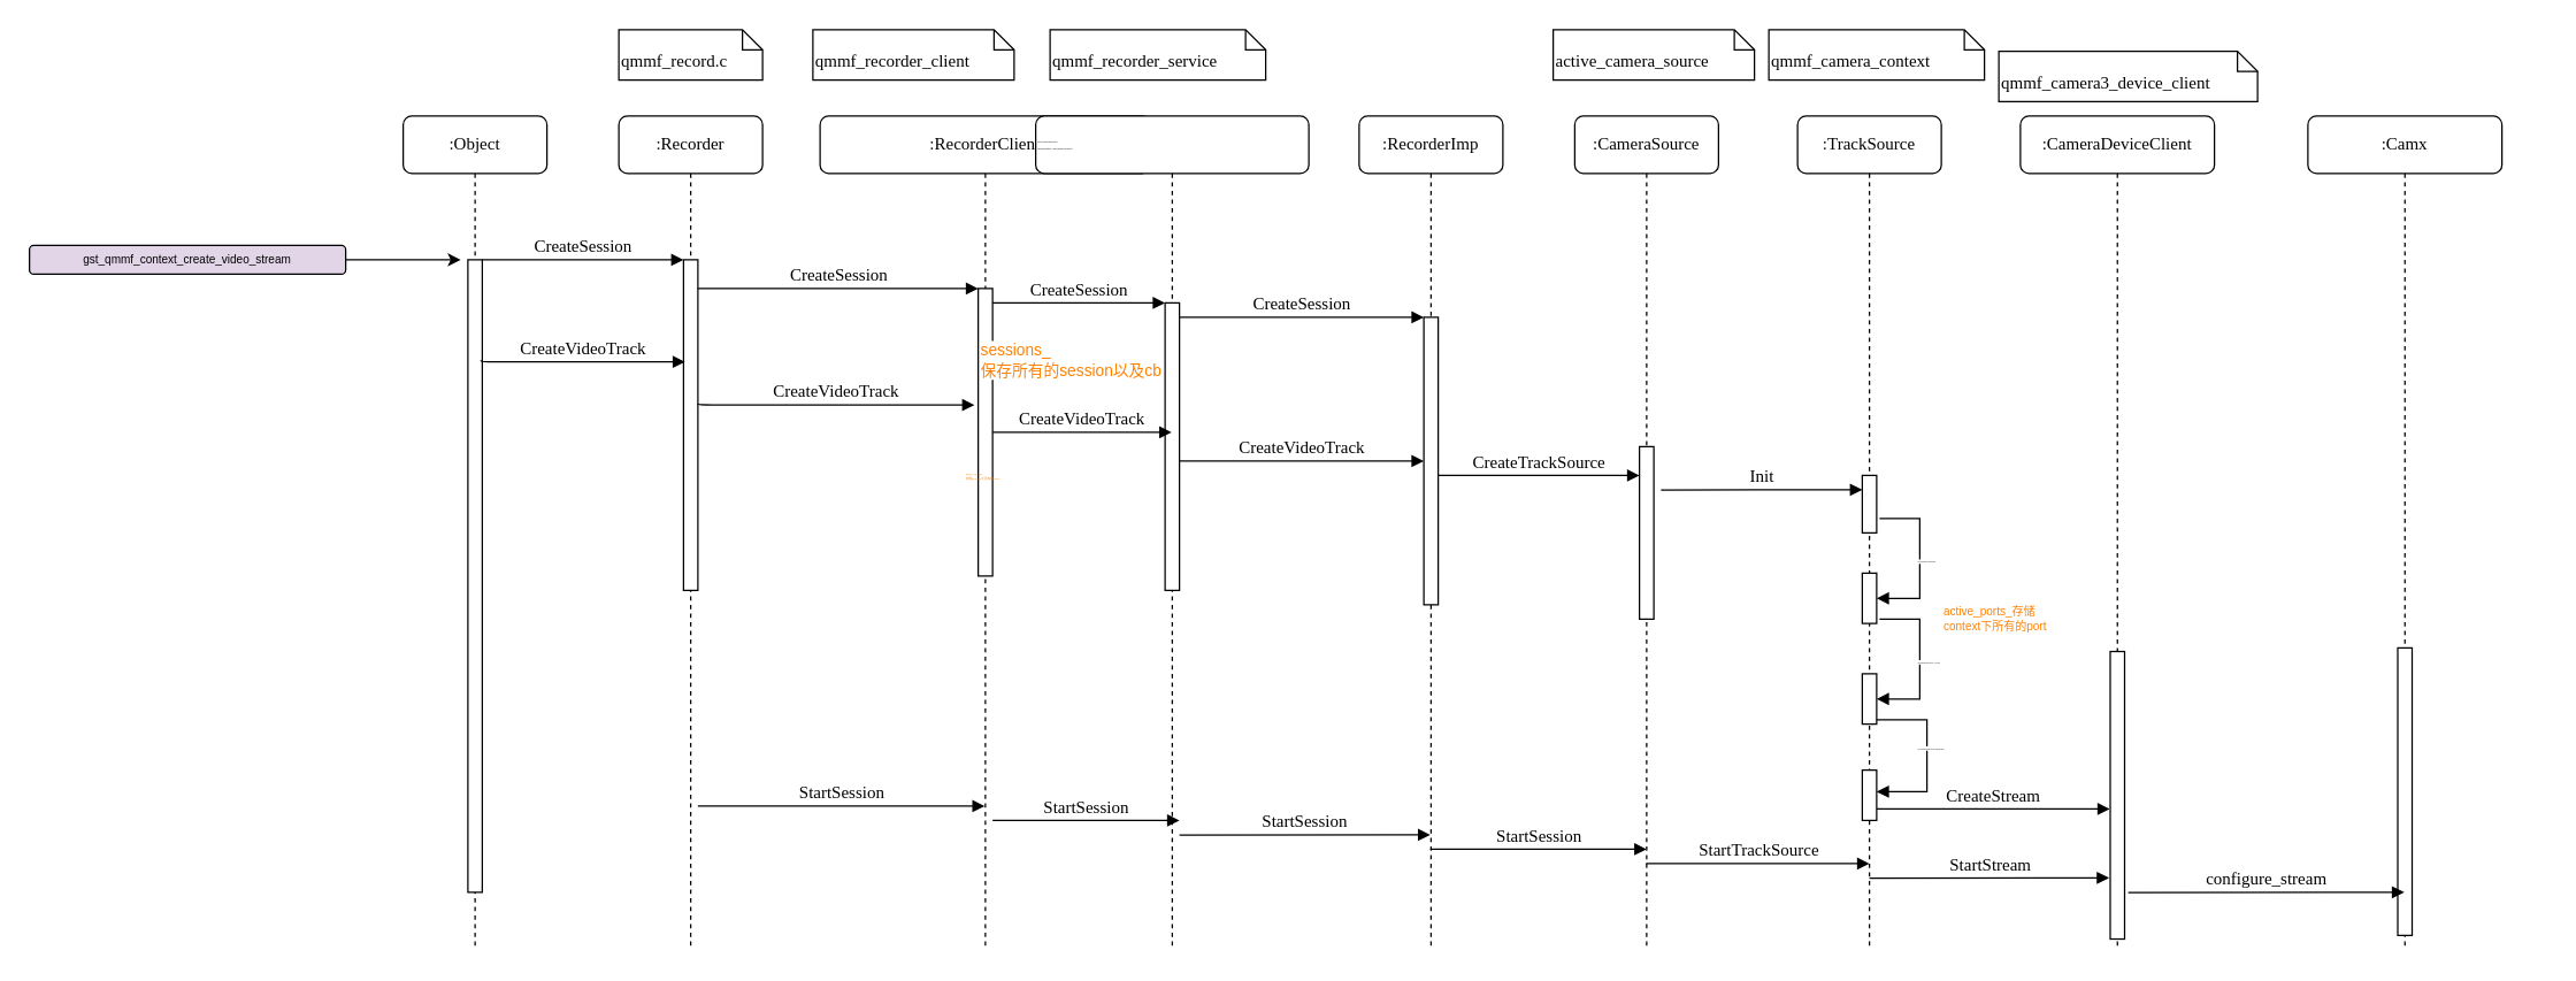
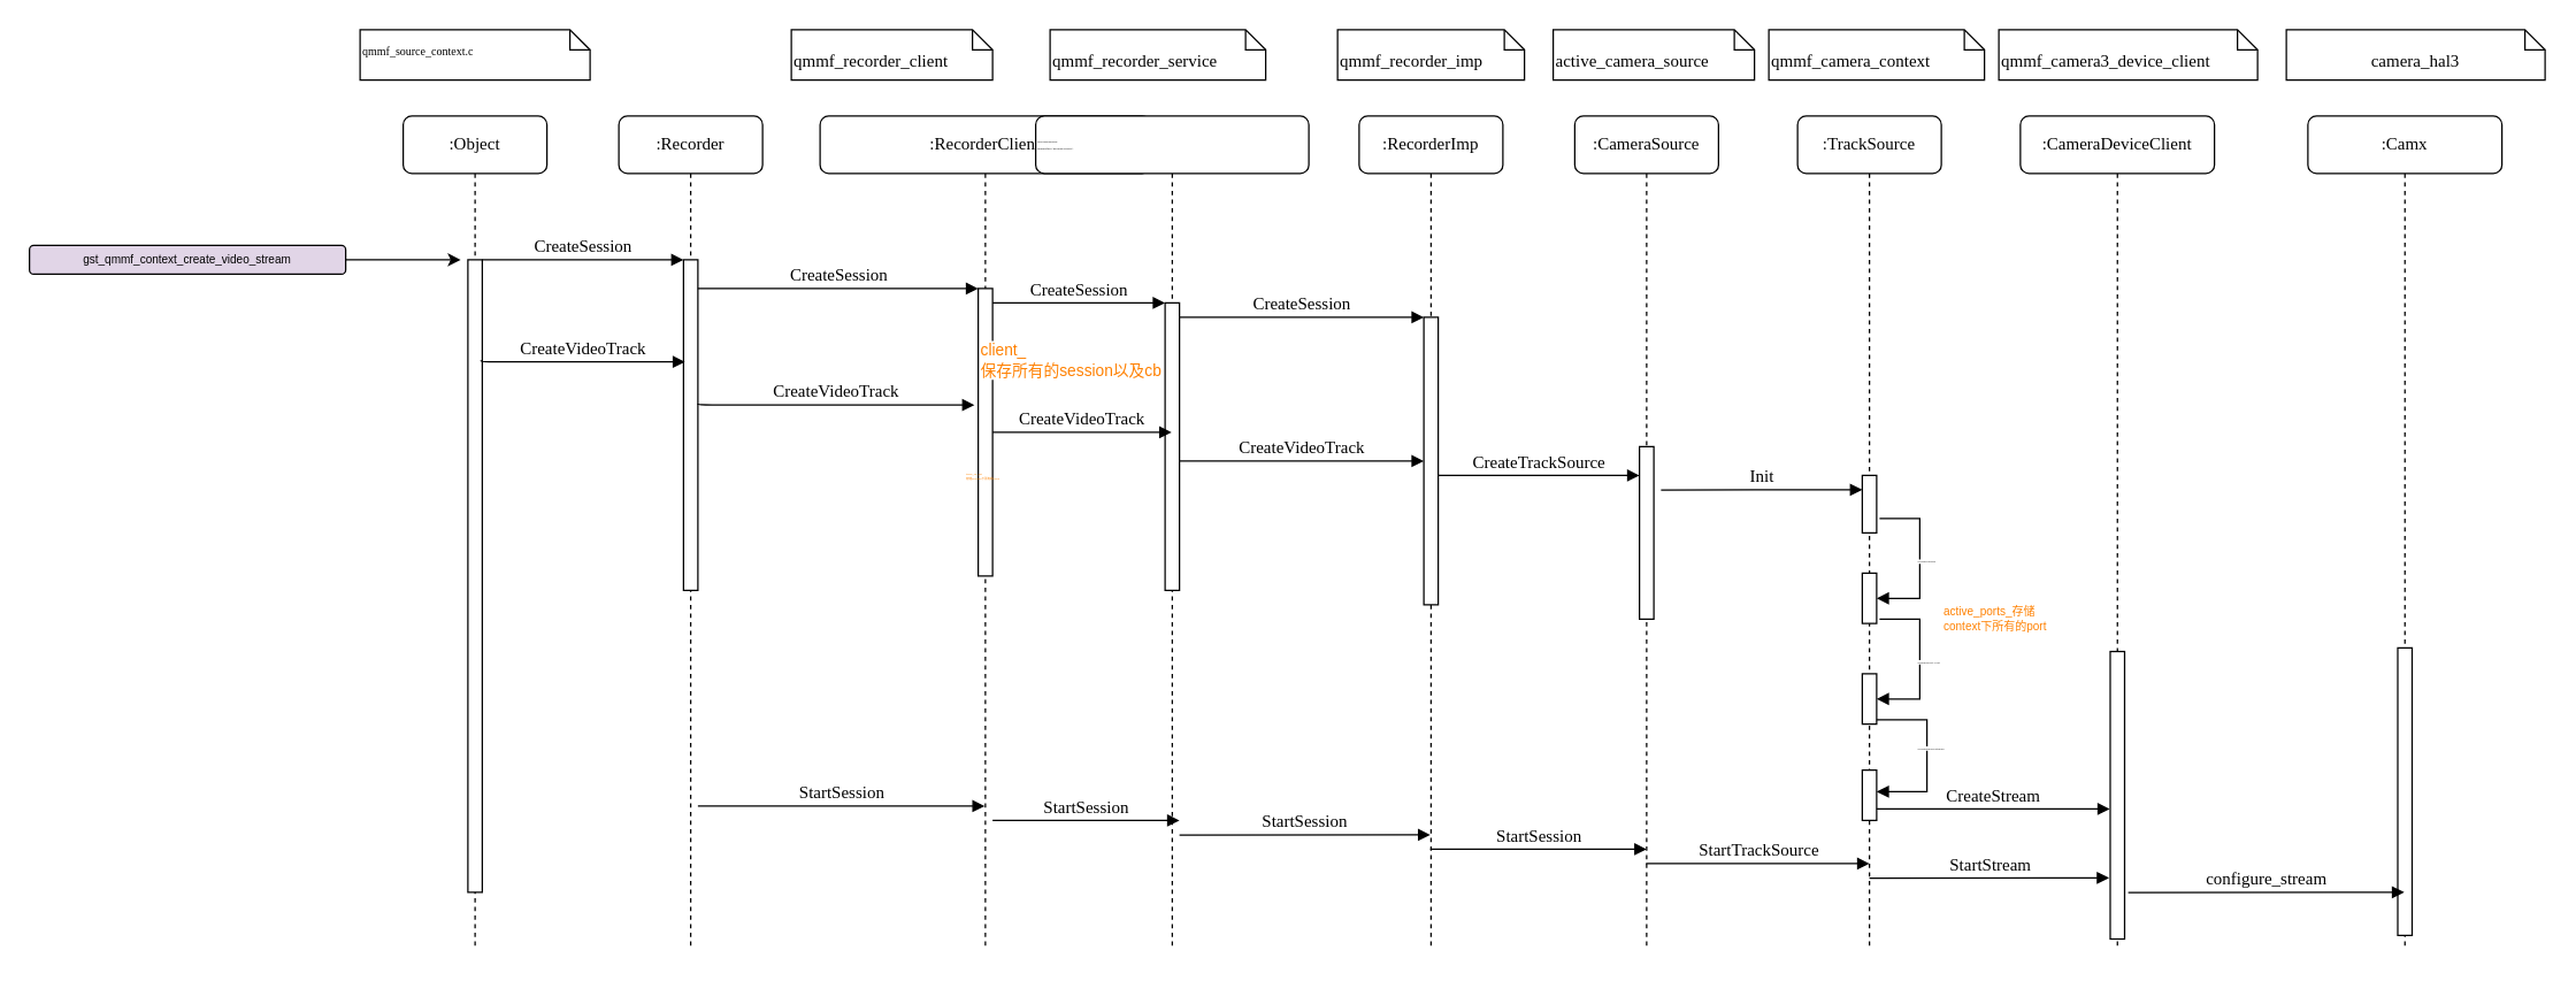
+ <mxCell id="21" value="&lt;br&gt;qmmf_source_context.c" style="shape=note;whiteSpace=wrap;html=1;size=14;verticalAlign=top;align=left;spacingTop=-6;rounded=0;shadow=0;comic=0;labelBackgroundColor=none;strokeWidth=1;fontFamily=Verdana;fontSize=8;" parent="1" vertex="1"><mxGeometry x="250" y="20" width="160" height="35" as="geometry" /></mxCell>
- <mxCell id="22" value="&lt;br&gt;qmmf_record.c" style="shape=note;whiteSpace=wrap;html=1;size=14;verticalAlign=top;align=left;spacingTop=-6;rounded=0;shadow=0;comic=0;labelBackgroundColor=none;strokeWidth=1;fontFamily=Verdana;fontSize=12" parent="1" vertex="1"><mxGeometry x="430" y="20" width="100" height="35" as="geometry" /></mxCell>
- <mxCell id="23" value="&lt;br&gt;qmmf_recorder_client" style="shape=note;whiteSpace=wrap;html=1;size=14;verticalAlign=top;align=left;spacingTop=-6;rounded=0;shadow=0;comic=0;labelBackgroundColor=none;strokeWidth=1;fontFamily=Verdana;fontSize=12" parent="1" vertex="1"><mxGeometry x="565" y="20" width="140" height="35" as="geometry" /></mxCell>
+ <mxCell id="23" value="&lt;br&gt;qmmf_recorder_client" style="shape=note;whiteSpace=wrap;html=1;size=14;verticalAlign=top;align=left;spacingTop=-6;rounded=0;shadow=0;comic=0;labelBackgroundColor=none;strokeWidth=1;fontFamily=Verdana;fontSize=12" parent="1" vertex="1"><mxGeometry x="550" y="20" width="140" height="35" as="geometry" /></mxCell>
+ <mxCell id="24" value="&lt;br&gt;qmmf_recorder_imp" style="shape=note;whiteSpace=wrap;html=1;size=14;verticalAlign=top;align=left;spacingTop=-6;rounded=0;shadow=0;comic=0;labelBackgroundColor=none;strokeWidth=1;fontFamily=Verdana;fontSize=12" parent="1" vertex="1"><mxGeometry x="930" y="20" width="130" height="35" as="geometry" /></mxCell>
+ <mxCell id="49" value="&lt;br&gt;camera_hal3" style="shape=note;whiteSpace=wrap;html=1;size=14;verticalAlign=top;align=center;spacingTop=-6;rounded=0;shadow=0;comic=0;labelBackgroundColor=none;strokeWidth=1;fontFamily=Verdana;fontSize=12" parent="1" vertex="1"><mxGeometry x="1590" y="20" width="180" height="35" as="geometry" /></mxCell>
- <mxCell id="46" value="&lt;br&gt;qmmf_camera3_device_client" style="shape=note;whiteSpace=wrap;html=1;size=14;verticalAlign=top;align=left;spacingTop=-6;rounded=0;shadow=0;comic=0;labelBackgroundColor=none;strokeWidth=1;fontFamily=Verdana;fontSize=12" parent="1" vertex="1"><mxGeometry x="1390" y="35" width="180" height="35" as="geometry" /></mxCell>
+ <mxCell id="46" value="&lt;br&gt;qmmf_camera3_device_client" style="shape=note;whiteSpace=wrap;html=1;size=14;verticalAlign=top;align=left;spacingTop=-6;rounded=0;shadow=0;comic=0;labelBackgroundColor=none;strokeWidth=1;fontFamily=Verdana;fontSize=12" parent="1" vertex="1"><mxGeometry x="1390" y="20" width="180" height="35" as="geometry" /></mxCell>
- <mxCell id="14" value="&lt;font style=&quot;font-size: 11px;&quot;&gt;sessions_&lt;br style=&quot;font-size: 11px;&quot;&gt;保存所有的session以及cb&lt;/font&gt;" style="text;html=1;align=left;verticalAlign=middle;resizable=0;points=[];autosize=1;strokeColor=none;fillColor=none;fontSize=6;fontStyle=0;fontColor=#FF8000;labelBackgroundColor=default;" vertex="1" parent="8"><mxGeometry x="-40" y="150" width="160" height="40" as="geometry" /></mxCell>
+ <mxCell id="14" value="&lt;font style=&quot;font-size: 11px;&quot;&gt;client_&lt;br style=&quot;font-size: 11px;&quot;&gt;保存所有的session以及cb&lt;/font&gt;" style="text;html=1;align=left;verticalAlign=middle;resizable=0;points=[];autosize=1;strokeColor=none;fillColor=none;fontSize=6;fontStyle=0;fontColor=#FF8000;labelBackgroundColor=default;" vertex="1" parent="8"><mxGeometry x="-40" y="150" width="160" height="40" as="geometry" /></mxCell>
